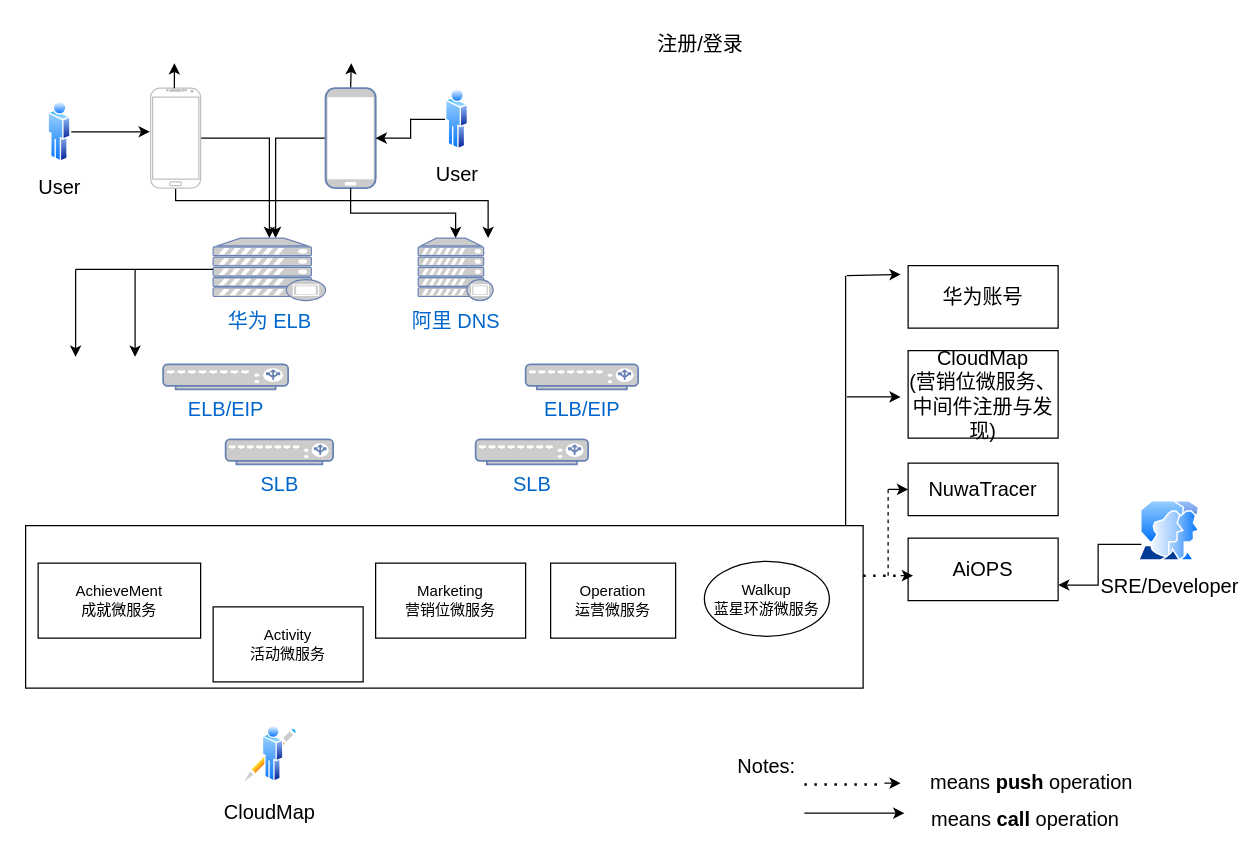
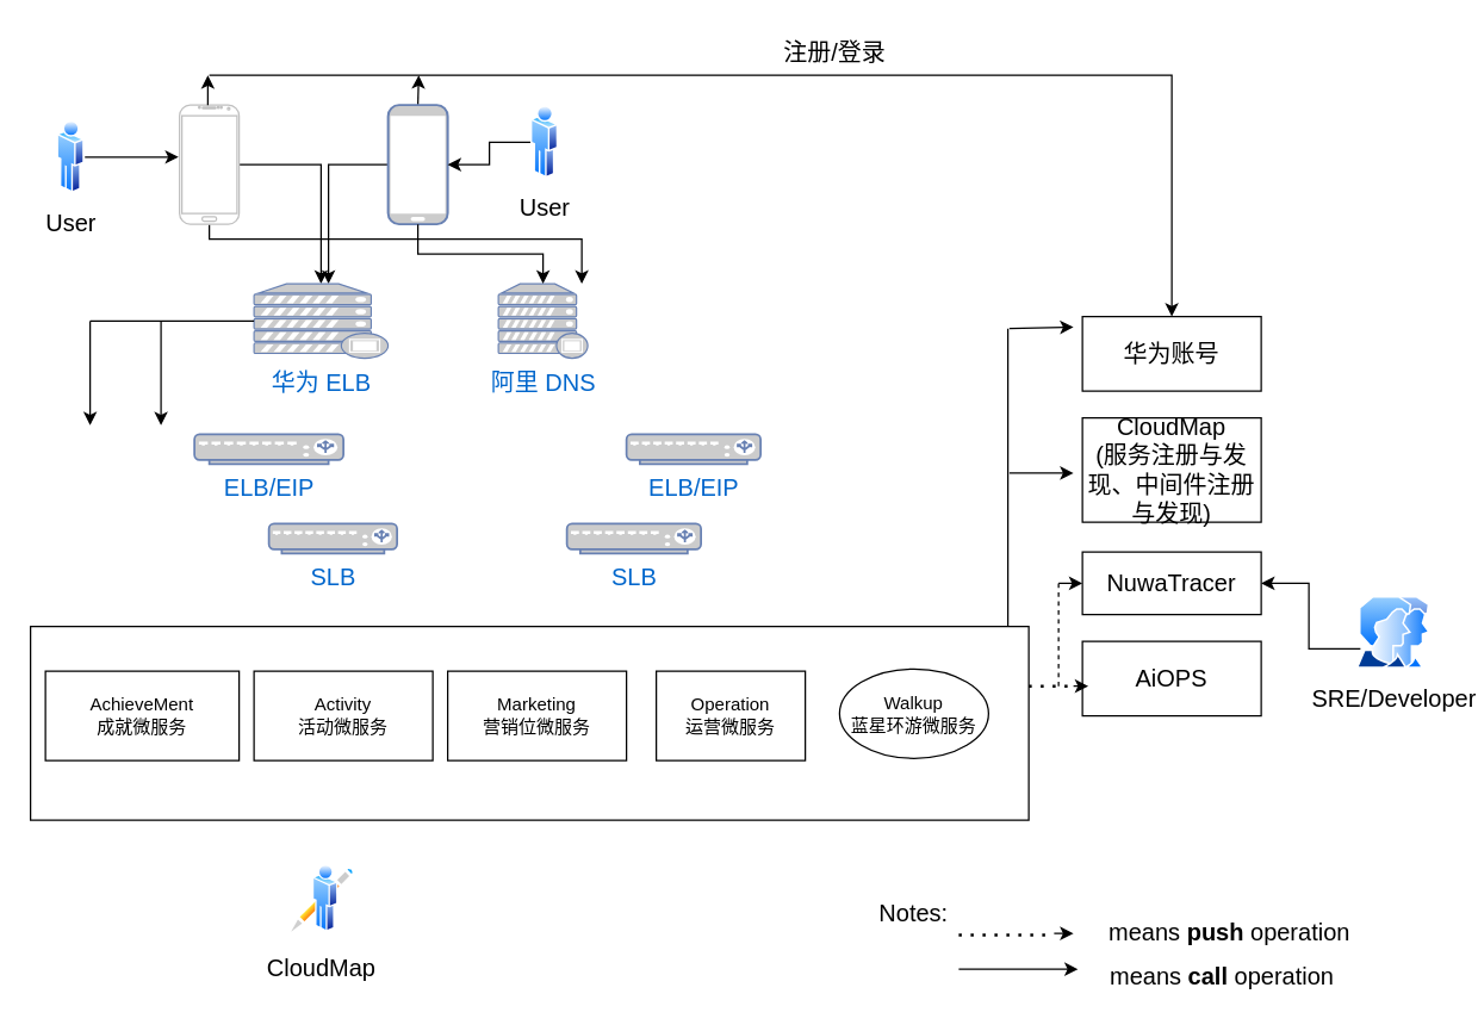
+ <mxCell id="11" style="edgeStyle=orthogonalEdgeStyle;rounded=0;orthogonalLoop=1;jettySize=auto;html=1;entryX=0.5;entryY=0;entryDx=0;entryDy=0;fontSize=16;" parent="1" source="30" target="3" edge="1"><mxGeometry relative="1" as="geometry"><Array as="points"><mxPoint x="140" y="50" /><mxPoint x="766" y="50" /></Array></mxGeometry></mxCell>
- <mxCell id="8" value="CloudMap&lt;br style=&quot;font-size: 16px;&quot;&gt;(营销位微服务、中间件注册与发现)" style="rounded=0;whiteSpace=wrap;html=1;fontSize=16;" parent="1" vertex="1"><mxGeometry x="726" y="280" width="120" height="70" as="geometry" /></mxCell>
+ <mxCell id="8" value="CloudMap&lt;br style=&quot;font-size: 16px;&quot;&gt;(服务注册与发现、中间件注册与发现)" style="rounded=0;whiteSpace=wrap;html=1;fontSize=16;" parent="1" vertex="1"><mxGeometry x="726" y="280" width="120" height="70" as="geometry" /></mxCell>
- <mxCell id="42" style="edgeStyle=orthogonalEdgeStyle;rounded=0;orthogonalLoop=1;jettySize=auto;html=1;exitX=0;exitY=0.75;exitDx=0;exitDy=0;entryX=1;entryY=0.75;entryDx=0;entryDy=0;fontSize=16;" parent="1" source="43" target="24" edge="1"><mxGeometry relative="1" as="geometry" /></mxCell>
+ <mxCell id="42" style="edgeStyle=orthogonalEdgeStyle;rounded=0;orthogonalLoop=1;jettySize=auto;html=1;exitX=0;exitY=0.75;exitDx=0;exitDy=0;fontSize=16;" parent="1" source="43" target="23" edge="1"><mxGeometry relative="1" as="geometry" /></mxCell>
- <mxCell id="5" value="Activity&lt;br&gt;活动微服务" style="rounded=0;whiteSpace=wrap;html=1;fontSize=12;" parent="1" vertex="1"><mxGeometry x="170" y="485" width="120" height="60" as="geometry" /></mxCell>
+ <mxCell id="5" value="Activity&lt;br&gt;活动微服务" style="rounded=0;whiteSpace=wrap;html=1;fontSize=12;" parent="1" vertex="1"><mxGeometry x="170" y="450" width="120" height="60" as="geometry" /></mxCell>
